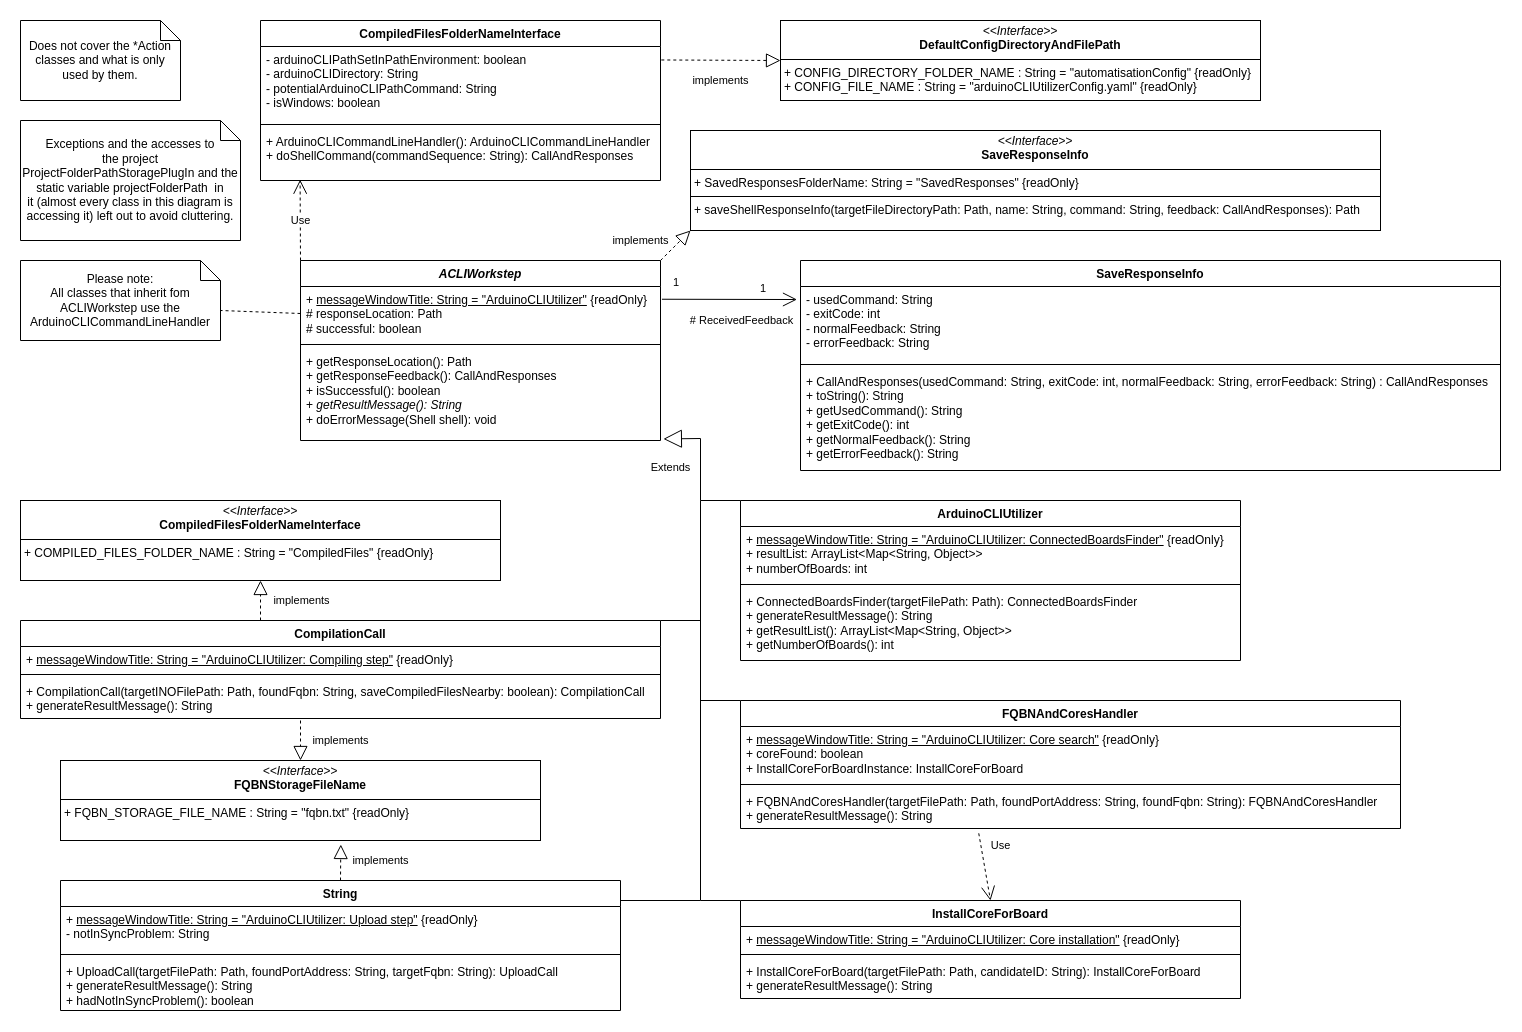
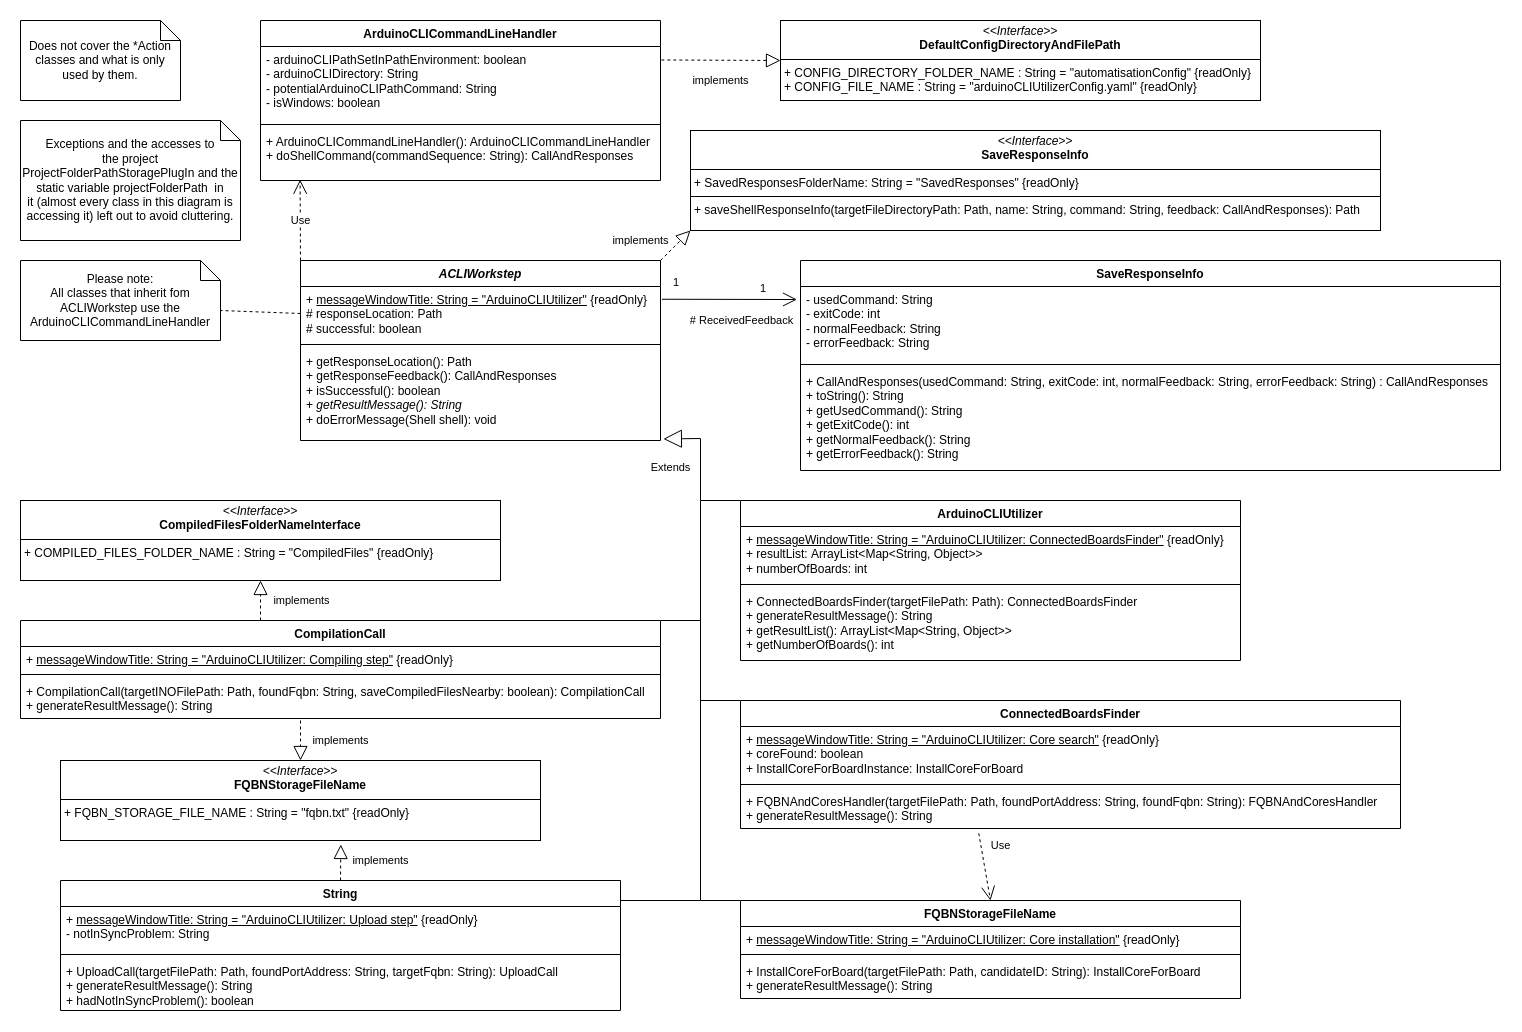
- <mxCell id="19" value="CompiledFilesFolderNameInterface" style="swimlane;fontStyle=1;align=center;verticalAlign=top;childLayout=stackLayout;horizontal=1;startSize=26;horizontalStack=0;resizeParent=1;resizeParentMax=0;resizeLast=0;collapsible=1;marginBottom=0;whiteSpace=wrap;html=1;" parent="1" vertex="1"><mxGeometry x="260" y="20" width="400" height="160" as="geometry" /></mxCell>
+ <mxCell id="19" value="ArduinoCLICommandLineHandler" style="swimlane;fontStyle=1;align=center;verticalAlign=top;childLayout=stackLayout;horizontal=1;startSize=26;horizontalStack=0;resizeParent=1;resizeParentMax=0;resizeLast=0;collapsible=1;marginBottom=0;whiteSpace=wrap;html=1;" parent="1" vertex="1"><mxGeometry x="260" y="20" width="400" height="160" as="geometry" /></mxCell>
- <mxCell id="44" value="FQBNAndCoresHandler" style="swimlane;fontStyle=1;align=center;verticalAlign=top;childLayout=stackLayout;horizontal=1;startSize=26;horizontalStack=0;resizeParent=1;resizeParentMax=0;resizeLast=0;collapsible=1;marginBottom=0;whiteSpace=wrap;html=1;" parent="1" vertex="1"><mxGeometry x="740" y="700" width="660" height="128" as="geometry" /></mxCell>
+ <mxCell id="44" value="ConnectedBoardsFinder" style="swimlane;fontStyle=1;align=center;verticalAlign=top;childLayout=stackLayout;horizontal=1;startSize=26;horizontalStack=0;resizeParent=1;resizeParentMax=0;resizeLast=0;collapsible=1;marginBottom=0;whiteSpace=wrap;html=1;" parent="1" vertex="1"><mxGeometry x="740" y="700" width="660" height="128" as="geometry" /></mxCell>
- <mxCell id="51" value="InstallCoreForBoard" style="swimlane;fontStyle=1;align=center;verticalAlign=top;childLayout=stackLayout;horizontal=1;startSize=26;horizontalStack=0;resizeParent=1;resizeParentMax=0;resizeLast=0;collapsible=1;marginBottom=0;whiteSpace=wrap;html=1;" parent="1" vertex="1"><mxGeometry x="740" y="900" width="500" height="98" as="geometry" /></mxCell>
+ <mxCell id="51" value="FQBNStorageFileName" style="swimlane;fontStyle=1;align=center;verticalAlign=top;childLayout=stackLayout;horizontal=1;startSize=26;horizontalStack=0;resizeParent=1;resizeParentMax=0;resizeLast=0;collapsible=1;marginBottom=0;whiteSpace=wrap;html=1;" parent="1" vertex="1"><mxGeometry x="740" y="900" width="500" height="98" as="geometry" /></mxCell>
